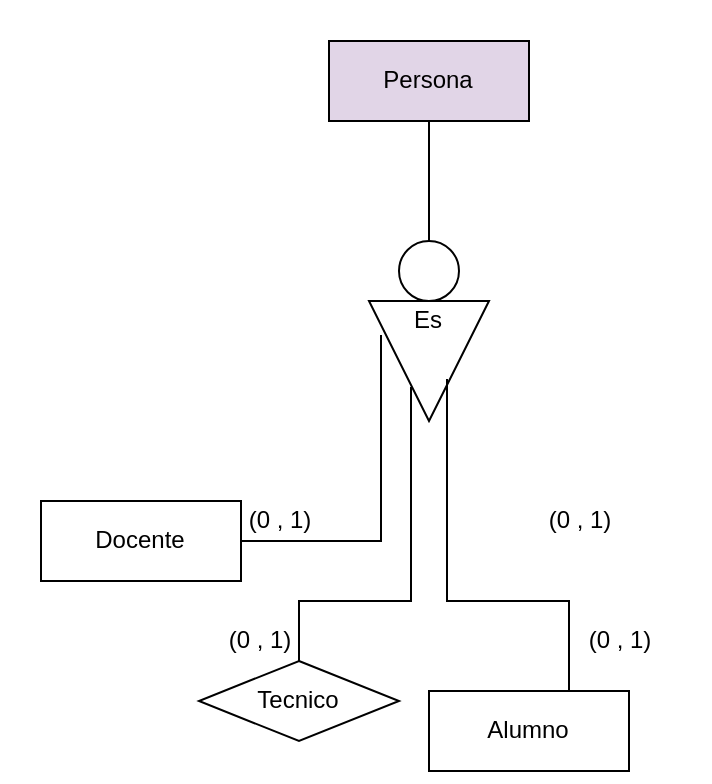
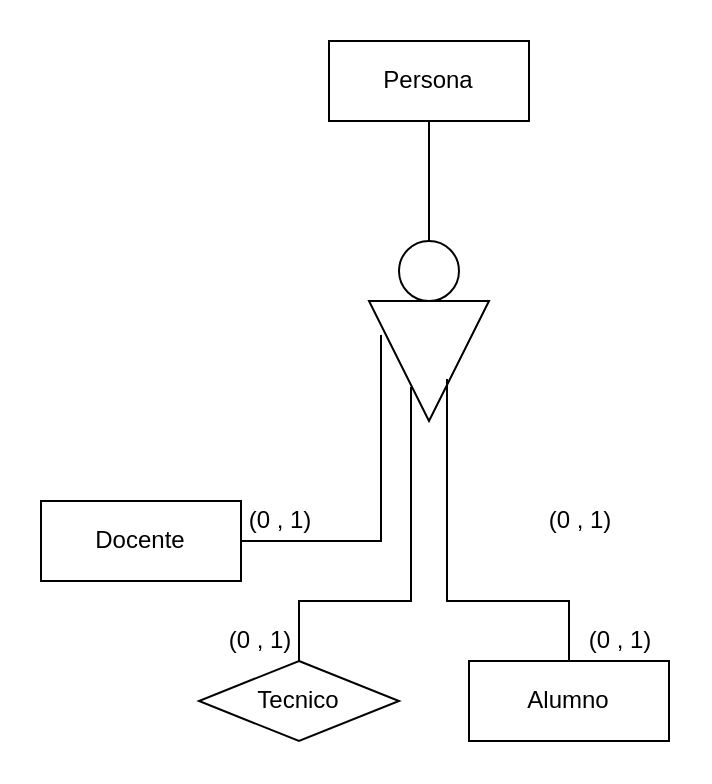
- <mxCell id="3" value="Persona" style="whiteSpace=wrap;html=1;align=center;fillColor=#e1d5e7;" vertex="1" parent="1"><mxGeometry x="164" y="20" width="100" height="40" as="geometry" /></mxCell>
+ <mxCell id="3" value="Persona" style="whiteSpace=wrap;html=1;align=center;" vertex="1" parent="1"><mxGeometry x="164" y="20" width="100" height="40" as="geometry" /></mxCell>
- <mxCell id="5" value="Es" style="text;html=1;strokeColor=none;fillColor=none;align=center;verticalAlign=middle;whiteSpace=wrap;rounded=0;" vertex="1" parent="1"><mxGeometry x="194" y="150" width="40" height="20" as="geometry" /></mxCell>
- <mxCell id="11" value="Alumno" style="whiteSpace=wrap;html=1;align=center;" vertex="1" parent="1"><mxGeometry x="214" y="345" width="100" height="40" as="geometry" /></mxCell>
+ <mxCell id="11" value="Alumno" style="whiteSpace=wrap;html=1;align=center;" vertex="1" parent="1"><mxGeometry x="234" y="330" width="100" height="40" as="geometry" /></mxCell>
